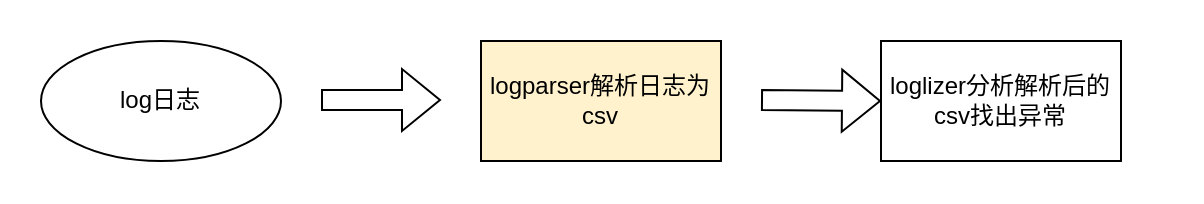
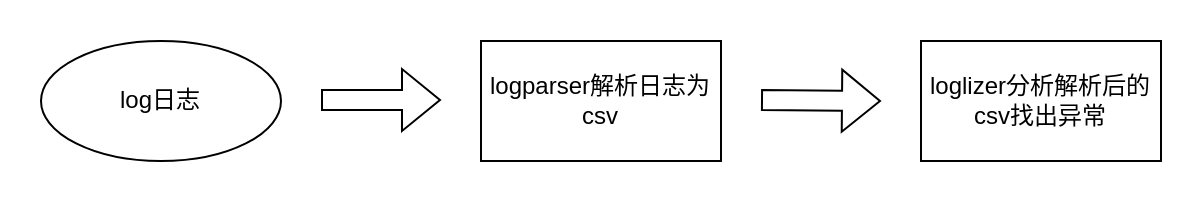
- <mxCell id="4" value="logparser解析日志为csv" style="rounded=0;whiteSpace=wrap;html=1;fillColor=#fff2cc;" vertex="1" parent="1"><mxGeometry x="240" y="20" width="120" height="60" as="geometry" /></mxCell>
+ <mxCell id="4" value="logparser解析日志为csv" style="rounded=0;whiteSpace=wrap;html=1;" vertex="1" parent="1"><mxGeometry x="240" y="20" width="120" height="60" as="geometry" /></mxCell>
- <mxCell id="6" value="loglizer分析解析后的csv找出异常" style="rounded=0;whiteSpace=wrap;html=1;" vertex="1" parent="1"><mxGeometry x="440" y="20" width="120" height="60" as="geometry" /></mxCell>
+ <mxCell id="6" value="loglizer分析解析后的csv找出异常" style="rounded=0;whiteSpace=wrap;html=1;" vertex="1" parent="1"><mxGeometry x="460" y="20" width="120" height="60" as="geometry" /></mxCell>
